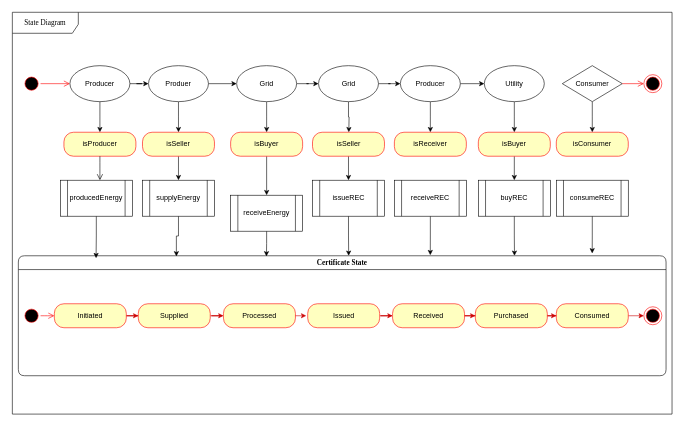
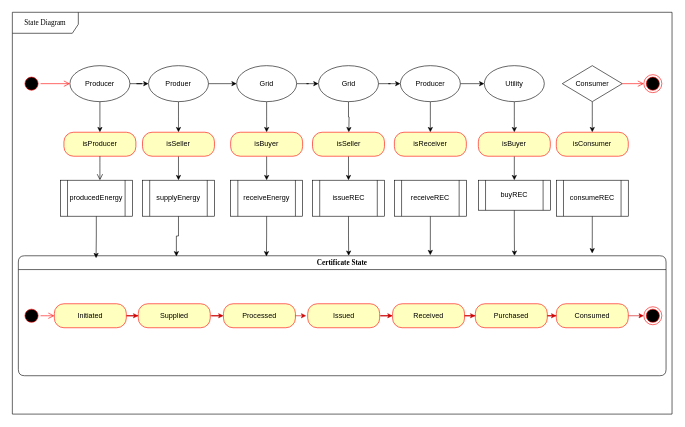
- <mxCell id="66" value="buyREC" style="shape=process;whiteSpace=wrap;html=1;backgroundOutline=1;" vertex="1" parent="1"><mxGeometry x="797" y="300" width="120" height="60" as="geometry" /></mxCell>
+ <mxCell id="66" value="buyREC" style="shape=process;whiteSpace=wrap;html=1;backgroundOutline=1;" vertex="1" parent="1"><mxGeometry x="797" y="300" width="120" height="50" as="geometry" /></mxCell>
- <mxCell id="60" value="receiveEnergy" style="shape=process;whiteSpace=wrap;html=1;backgroundOutline=1;" vertex="1" parent="1"><mxGeometry x="384" y="325" width="120" height="60" as="geometry" /></mxCell>
+ <mxCell id="60" value="receiveEnergy" style="shape=process;whiteSpace=wrap;html=1;backgroundOutline=1;" vertex="1" parent="1"><mxGeometry x="384" y="300" width="120" height="60" as="geometry" /></mxCell>
